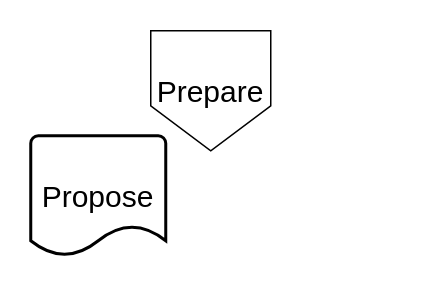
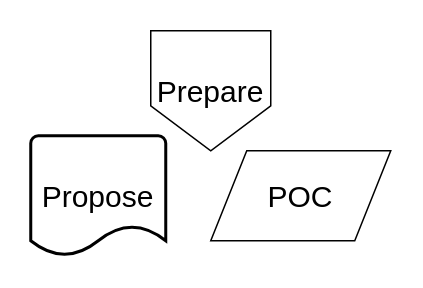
+ <mxCell id="4" value="POC" style="shape=parallelogram;perimeter=parallelogramPerimeter;whiteSpace=wrap;html=1;dashed=0;fontSize=20;" vertex="1" parent="1"><mxGeometry x="140" y="100" width="120" height="60" as="geometry" /></mxCell>
